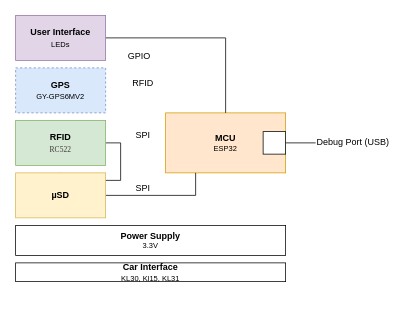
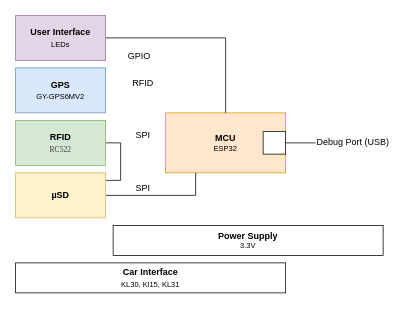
- <mxCell id="3" value="&lt;div&gt;&lt;b&gt;GPS&lt;/b&gt;&lt;/div&gt;&lt;div&gt;&lt;font style=&quot;font-size: 10px&quot;&gt;GY-GPS6MV2&lt;/font&gt;&lt;br&gt;&lt;/div&gt;" style="rounded=0;whiteSpace=wrap;html=1;fillColor=#dae8fc;strokeColor=#6c8ebf;dashed=1;" vertex="1" parent="1"><mxGeometry x="20" y="90" width="120" height="60" as="geometry" /></mxCell>
+ <mxCell id="3" value="&lt;div&gt;&lt;b&gt;GPS&lt;/b&gt;&lt;/div&gt;&lt;div&gt;&lt;font style=&quot;font-size: 10px&quot;&gt;GY-GPS6MV2&lt;/font&gt;&lt;br&gt;&lt;/div&gt;" style="rounded=0;whiteSpace=wrap;html=1;fillColor=#dae8fc;strokeColor=#6c8ebf;" vertex="1" parent="1"><mxGeometry x="20" y="90" width="120" height="60" as="geometry" /></mxCell>
- <mxCell id="11" value="&lt;div&gt;&lt;b&gt;Power Supply&lt;/b&gt;&lt;/div&gt;&lt;div style=&quot;font-size: 10px&quot;&gt;3.3V&lt;br&gt;&lt;/div&gt;" style="rounded=0;whiteSpace=wrap;html=1;" vertex="1" parent="1"><mxGeometry x="20" y="300" width="360" height="40" as="geometry" /></mxCell>
+ <mxCell id="11" value="&lt;div&gt;&lt;b&gt;Power Supply&lt;/b&gt;&lt;/div&gt;&lt;div style=&quot;font-size: 10px&quot;&gt;3.3V&lt;br&gt;&lt;/div&gt;" style="rounded=0;whiteSpace=wrap;html=1;" vertex="1" parent="1"><mxGeometry x="150" y="300" width="360" height="40" as="geometry" /></mxCell>
- <mxCell id="18" value="&lt;div&gt;&lt;b&gt;Car Interface&lt;/b&gt;&lt;/div&gt;&lt;div&gt;&lt;font style=&quot;font-size: 10px&quot;&gt;KL30, Kl15, KL31&lt;/font&gt;&lt;br&gt;&lt;/div&gt;" style="rounded=0;whiteSpace=wrap;html=1;" vertex="1" parent="1"><mxGeometry x="20" y="350" width="360" height="25" as="geometry" /></mxCell>
+ <mxCell id="18" value="&lt;div&gt;&lt;b&gt;Car Interface&lt;/b&gt;&lt;/div&gt;&lt;div&gt;&lt;font style=&quot;font-size: 10px&quot;&gt;KL30, Kl15, KL31&lt;/font&gt;&lt;br&gt;&lt;/div&gt;" style="rounded=0;whiteSpace=wrap;html=1;" vertex="1" parent="1"><mxGeometry x="20" y="350" width="360" height="40" as="geometry" /></mxCell>
